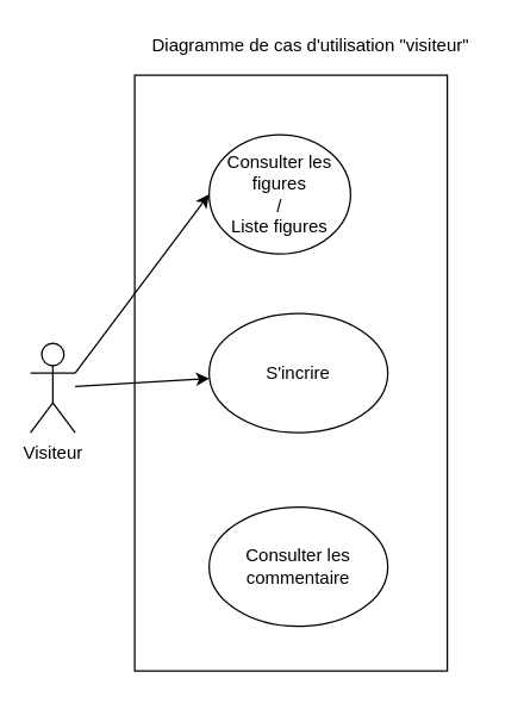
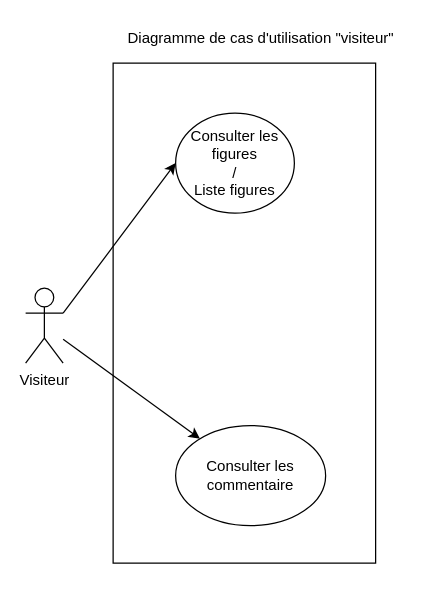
- <mxCell id="8" value="S'incrire" style="ellipse;whiteSpace=wrap;html=1;" parent="1" vertex="1"><mxGeometry x="140" y="210" width="120" height="80" as="geometry" /></mxCell>
- <mxCell id="4" style="rounded=0;orthogonalLoop=1;jettySize=auto;html=1;" parent="1" source="6" target="8" edge="1"><mxGeometry relative="1" as="geometry" /></mxCell>
+ <mxCell id="5" style="rounded=0;orthogonalLoop=1;jettySize=auto;html=1;" parent="1" source="6" target="9" edge="1"><mxGeometry relative="1" as="geometry" /></mxCell>
